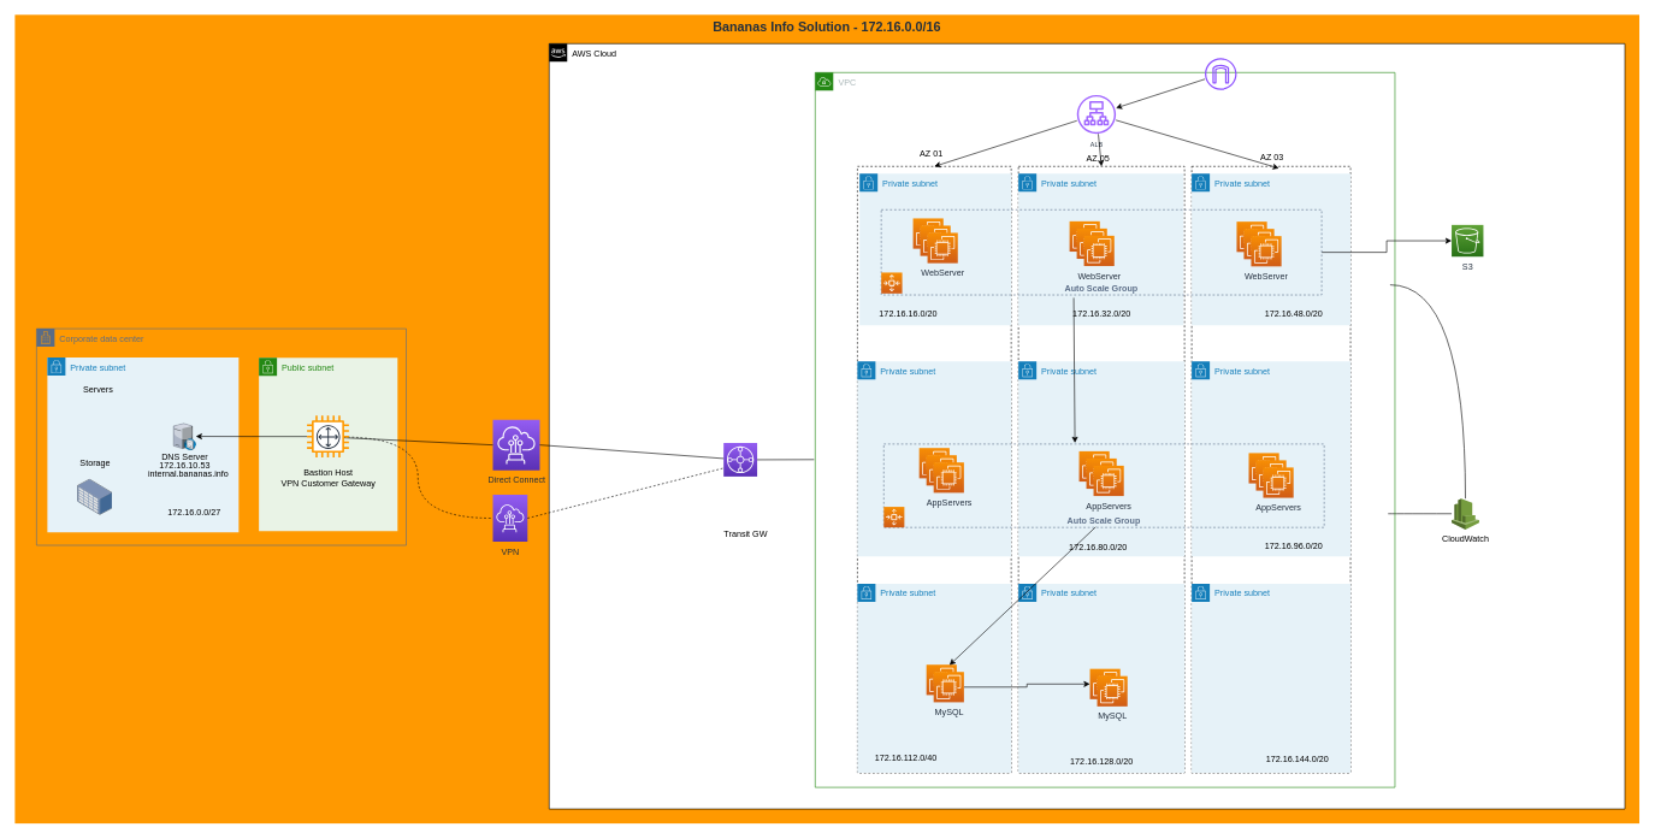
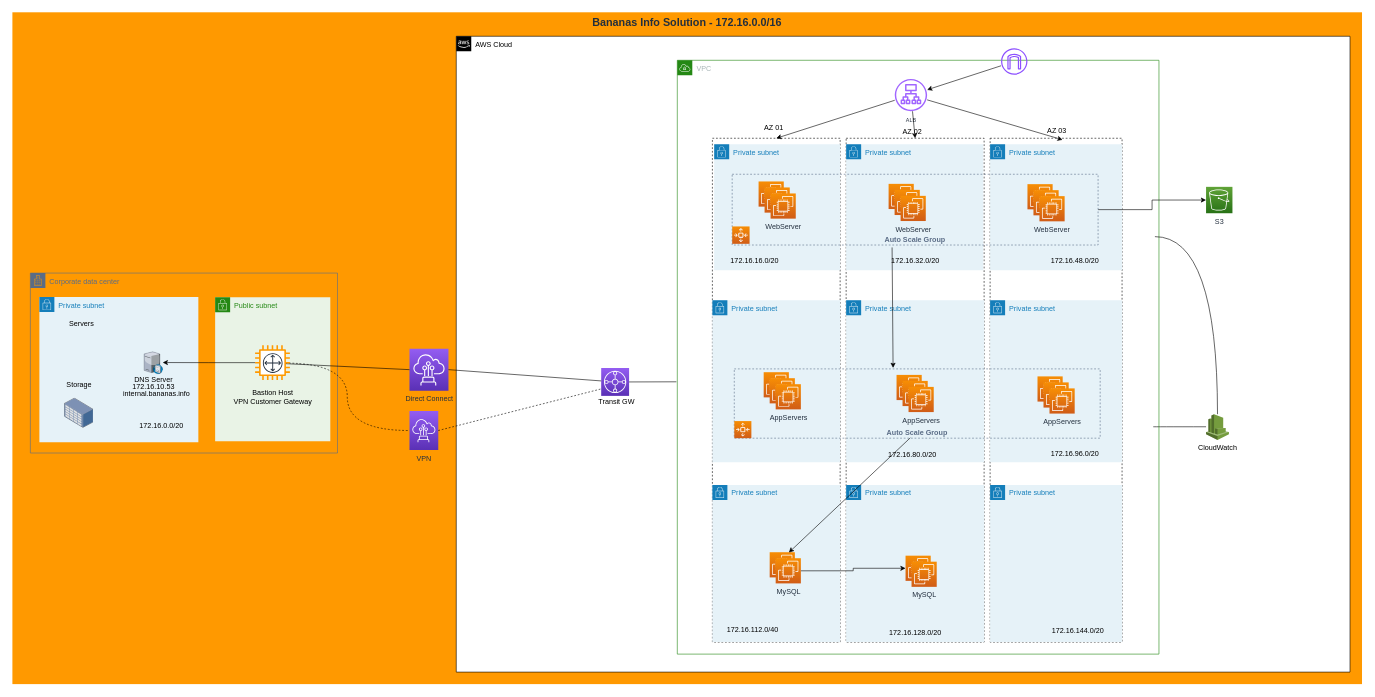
- <mxCell id="37" value="AZ 05" style="text;html=1;align=center;verticalAlign=middle;resizable=0;points=[];autosize=1;strokeColor=none;fillColor=none;fontSize=12;" parent="1" vertex="1"><mxGeometry x="1495" y="210" width="50" height="20" as="geometry" /></mxCell>
+ <mxCell id="37" value="AZ 02" style="text;html=1;align=center;verticalAlign=middle;resizable=0;points=[];autosize=1;strokeColor=none;fillColor=none;fontSize=12;" parent="1" vertex="1"><mxGeometry x="1495" y="210" width="50" height="20" as="geometry" /></mxCell>
- <mxCell id="47" value="&lt;div&gt;172.16.0.0/27&lt;/div&gt;" style="text;whiteSpace=wrap;html=1;fontSize=12;" parent="1" vertex="1"><mxGeometry x="230" y="695" width="100" height="30" as="geometry" /></mxCell>
+ <mxCell id="47" value="&lt;div&gt;172.16.0.0/20&lt;/div&gt;" style="text;whiteSpace=wrap;html=1;fontSize=12;" parent="1" vertex="1"><mxGeometry x="230" y="695" width="100" height="30" as="geometry" /></mxCell>
- <mxCell id="28" value="Transit GW" style="text;html=1;align=center;verticalAlign=middle;resizable=0;points=[];autosize=1;strokeColor=none;fillColor=none;" parent="1" vertex="1"><mxGeometry x="992" y="729.5" width="80" height="20" as="geometry" /></mxCell>
+ <mxCell id="28" value="Transit GW" style="text;html=1;align=center;verticalAlign=middle;resizable=0;points=[];autosize=1;strokeColor=none;fillColor=none;" parent="1" vertex="1"><mxGeometry x="987" y="659.5" width="80" height="20" as="geometry" /></mxCell>
